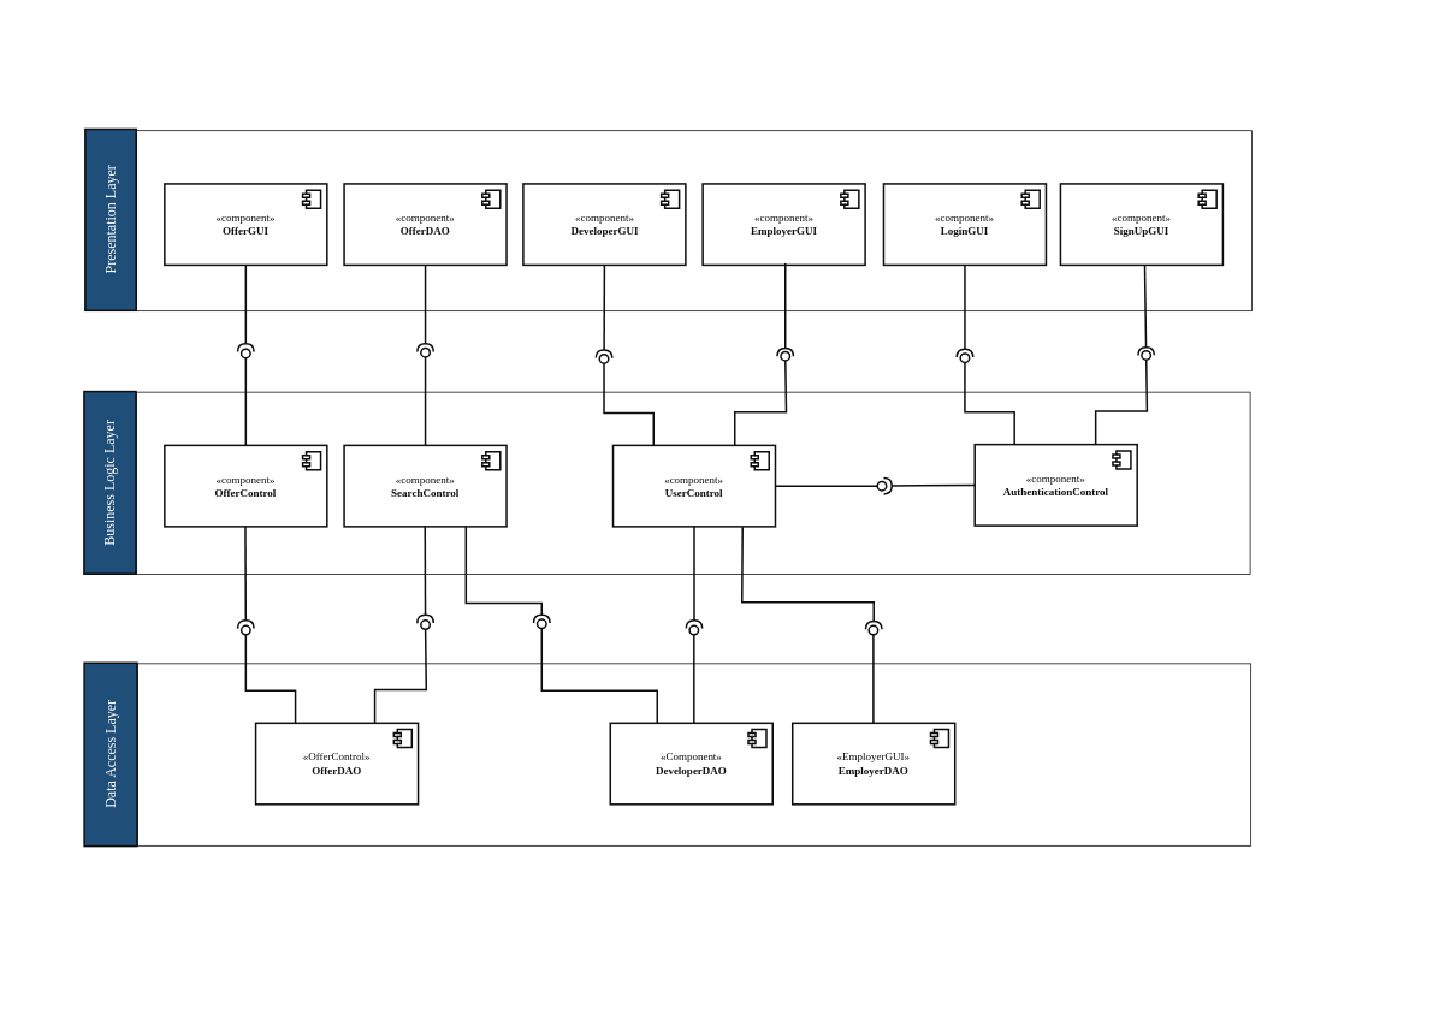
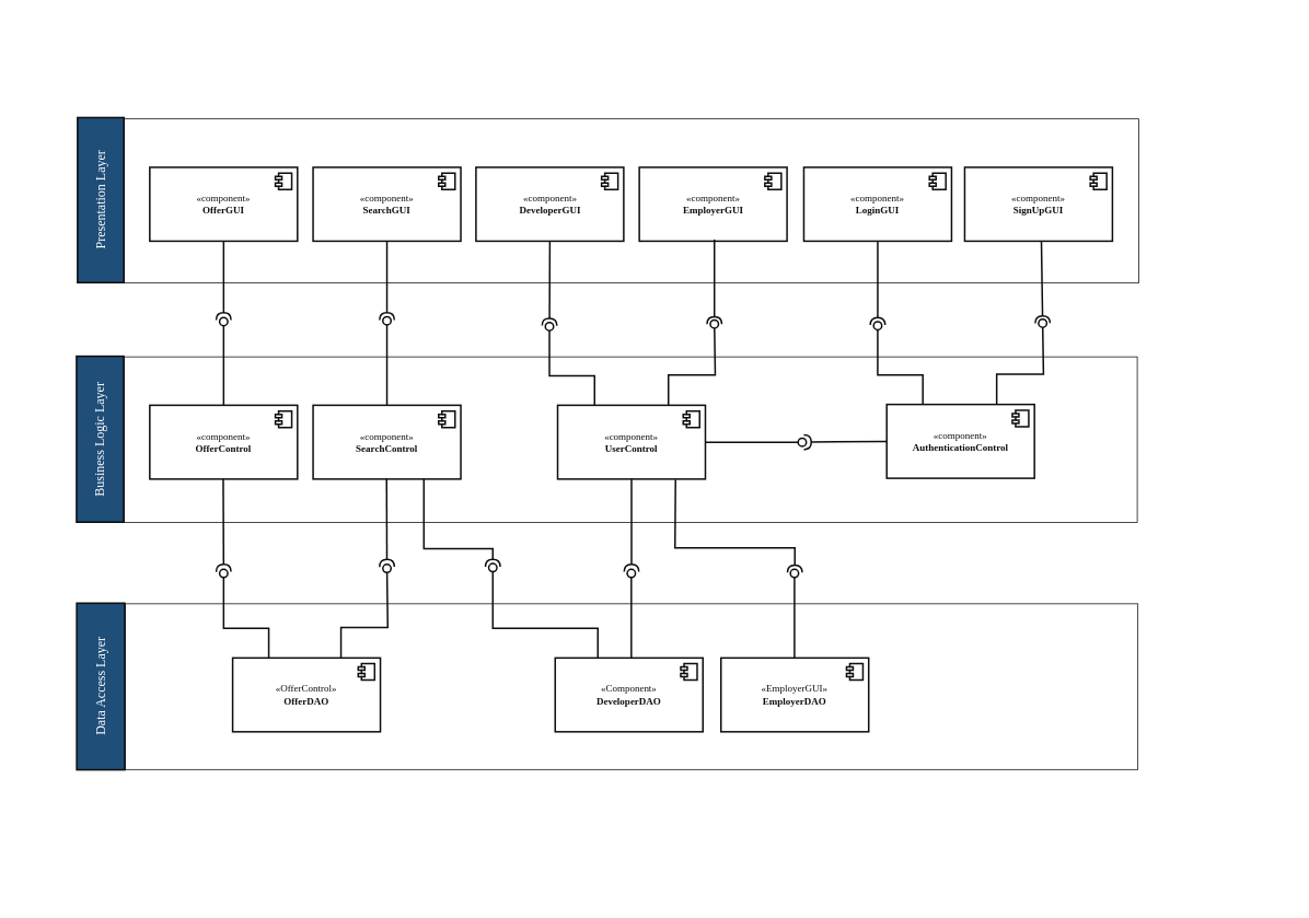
- <mxCell id="26" value="«component»&lt;br&gt;&lt;b&gt;OfferDAO&lt;br&gt;&lt;/b&gt;" style="html=1;dropTarget=0;whiteSpace=wrap;fontColor=#0D0D0D;strokeColor=#0D0D0D;fillColor=#FFFFFF;fontFamily=Verdana;strokeWidth=2;" parent="1" vertex="1"><mxGeometry x="381" y="203" width="180" height="90" as="geometry" /></mxCell>
+ <mxCell id="26" value="«component»&lt;br&gt;&lt;b&gt;SearchGUI&lt;br&gt;&lt;/b&gt;" style="html=1;dropTarget=0;whiteSpace=wrap;fontColor=#0D0D0D;strokeColor=#0D0D0D;fillColor=#FFFFFF;fontFamily=Verdana;strokeWidth=2;" parent="1" vertex="1"><mxGeometry x="381" y="203" width="180" height="90" as="geometry" /></mxCell>
